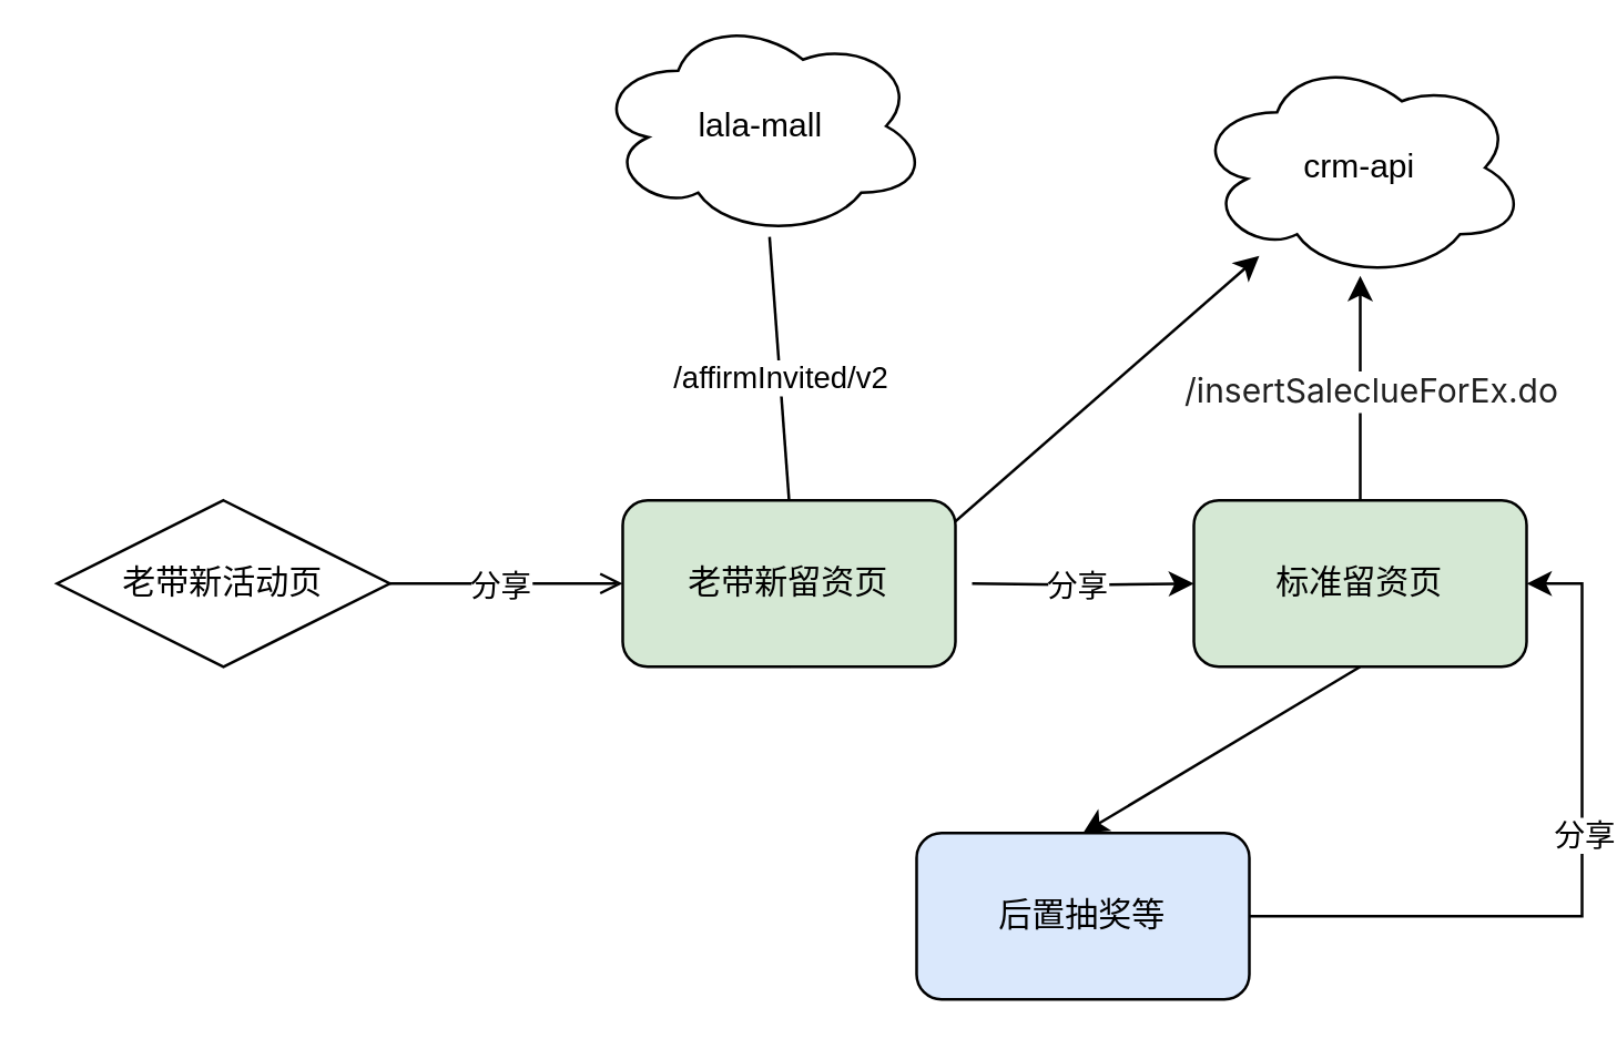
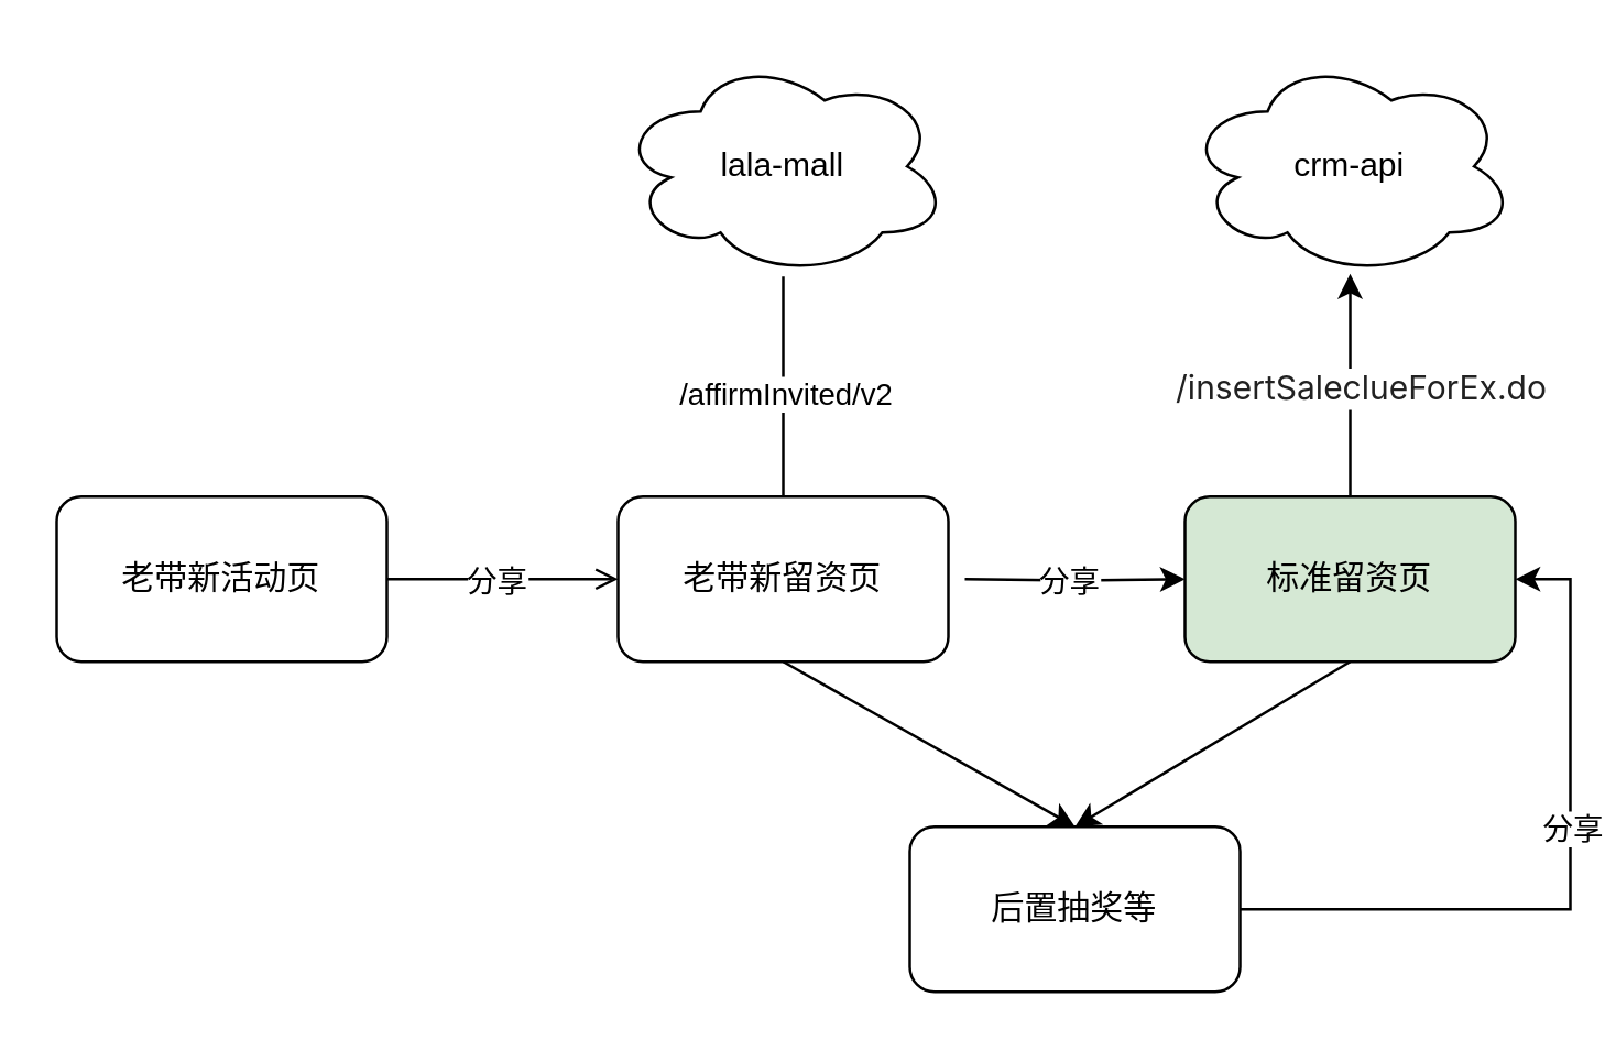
- <mxCell id="18" value="lala-mall" style="ellipse;shape=cloud;whiteSpace=wrap;html=1;" vertex="1" parent="1"><mxGeometry x="214" y="5" width="120" height="80" as="geometry" /></mxCell>
+ <mxCell id="18" value="lala-mall" style="ellipse;shape=cloud;whiteSpace=wrap;html=1;" vertex="1" parent="1"><mxGeometry x="224" y="20" width="120" height="80" as="geometry" /></mxCell>
- <mxCell id="9" style="edgeStyle=none;rounded=0;orthogonalLoop=1;jettySize=auto;html=1;exitX=0.5;exitY=1;exitDx=0;exitDy=0;" edge="1" parent="1" source="10" target="19"><mxGeometry relative="1" as="geometry" /></mxCell>
+ <mxCell id="9" style="edgeStyle=none;rounded=0;orthogonalLoop=1;jettySize=auto;html=1;exitX=0.5;exitY=1;exitDx=0;exitDy=0;entryX=0.5;entryY=0;entryDx=0;entryDy=0;" edge="1" parent="1" source="10" target="17"><mxGeometry relative="1" as="geometry" /></mxCell>
- <mxCell id="4" value="老带新活动页" style="rhombus;whiteSpace=wrap;html=1;" vertex="1" parent="1"><mxGeometry x="20" y="180" width="120" height="60" as="geometry" /></mxCell>
+ <mxCell id="4" value="老带新活动页" style="rounded=1;whiteSpace=wrap;html=1;" vertex="1" parent="1"><mxGeometry x="20" y="180" width="120" height="60" as="geometry" /></mxCell>
- <mxCell id="10" value="老带新留资页" style="rounded=1;whiteSpace=wrap;html=1;fillColor=#d5e8d4;" vertex="1" parent="1"><mxGeometry x="224" y="180" width="120" height="60" as="geometry" /></mxCell>
+ <mxCell id="10" value="老带新留资页" style="rounded=1;whiteSpace=wrap;html=1;" vertex="1" parent="1"><mxGeometry x="224" y="180" width="120" height="60" as="geometry" /></mxCell>
- <mxCell id="17" value="后置抽奖等" style="rounded=1;whiteSpace=wrap;html=1;fillColor=#dae8fc;" vertex="1" parent="1"><mxGeometry x="330" y="300" width="120" height="60" as="geometry" /></mxCell>
+ <mxCell id="17" value="后置抽奖等" style="rounded=1;whiteSpace=wrap;html=1;" vertex="1" parent="1"><mxGeometry x="330" y="300" width="120" height="60" as="geometry" /></mxCell>
